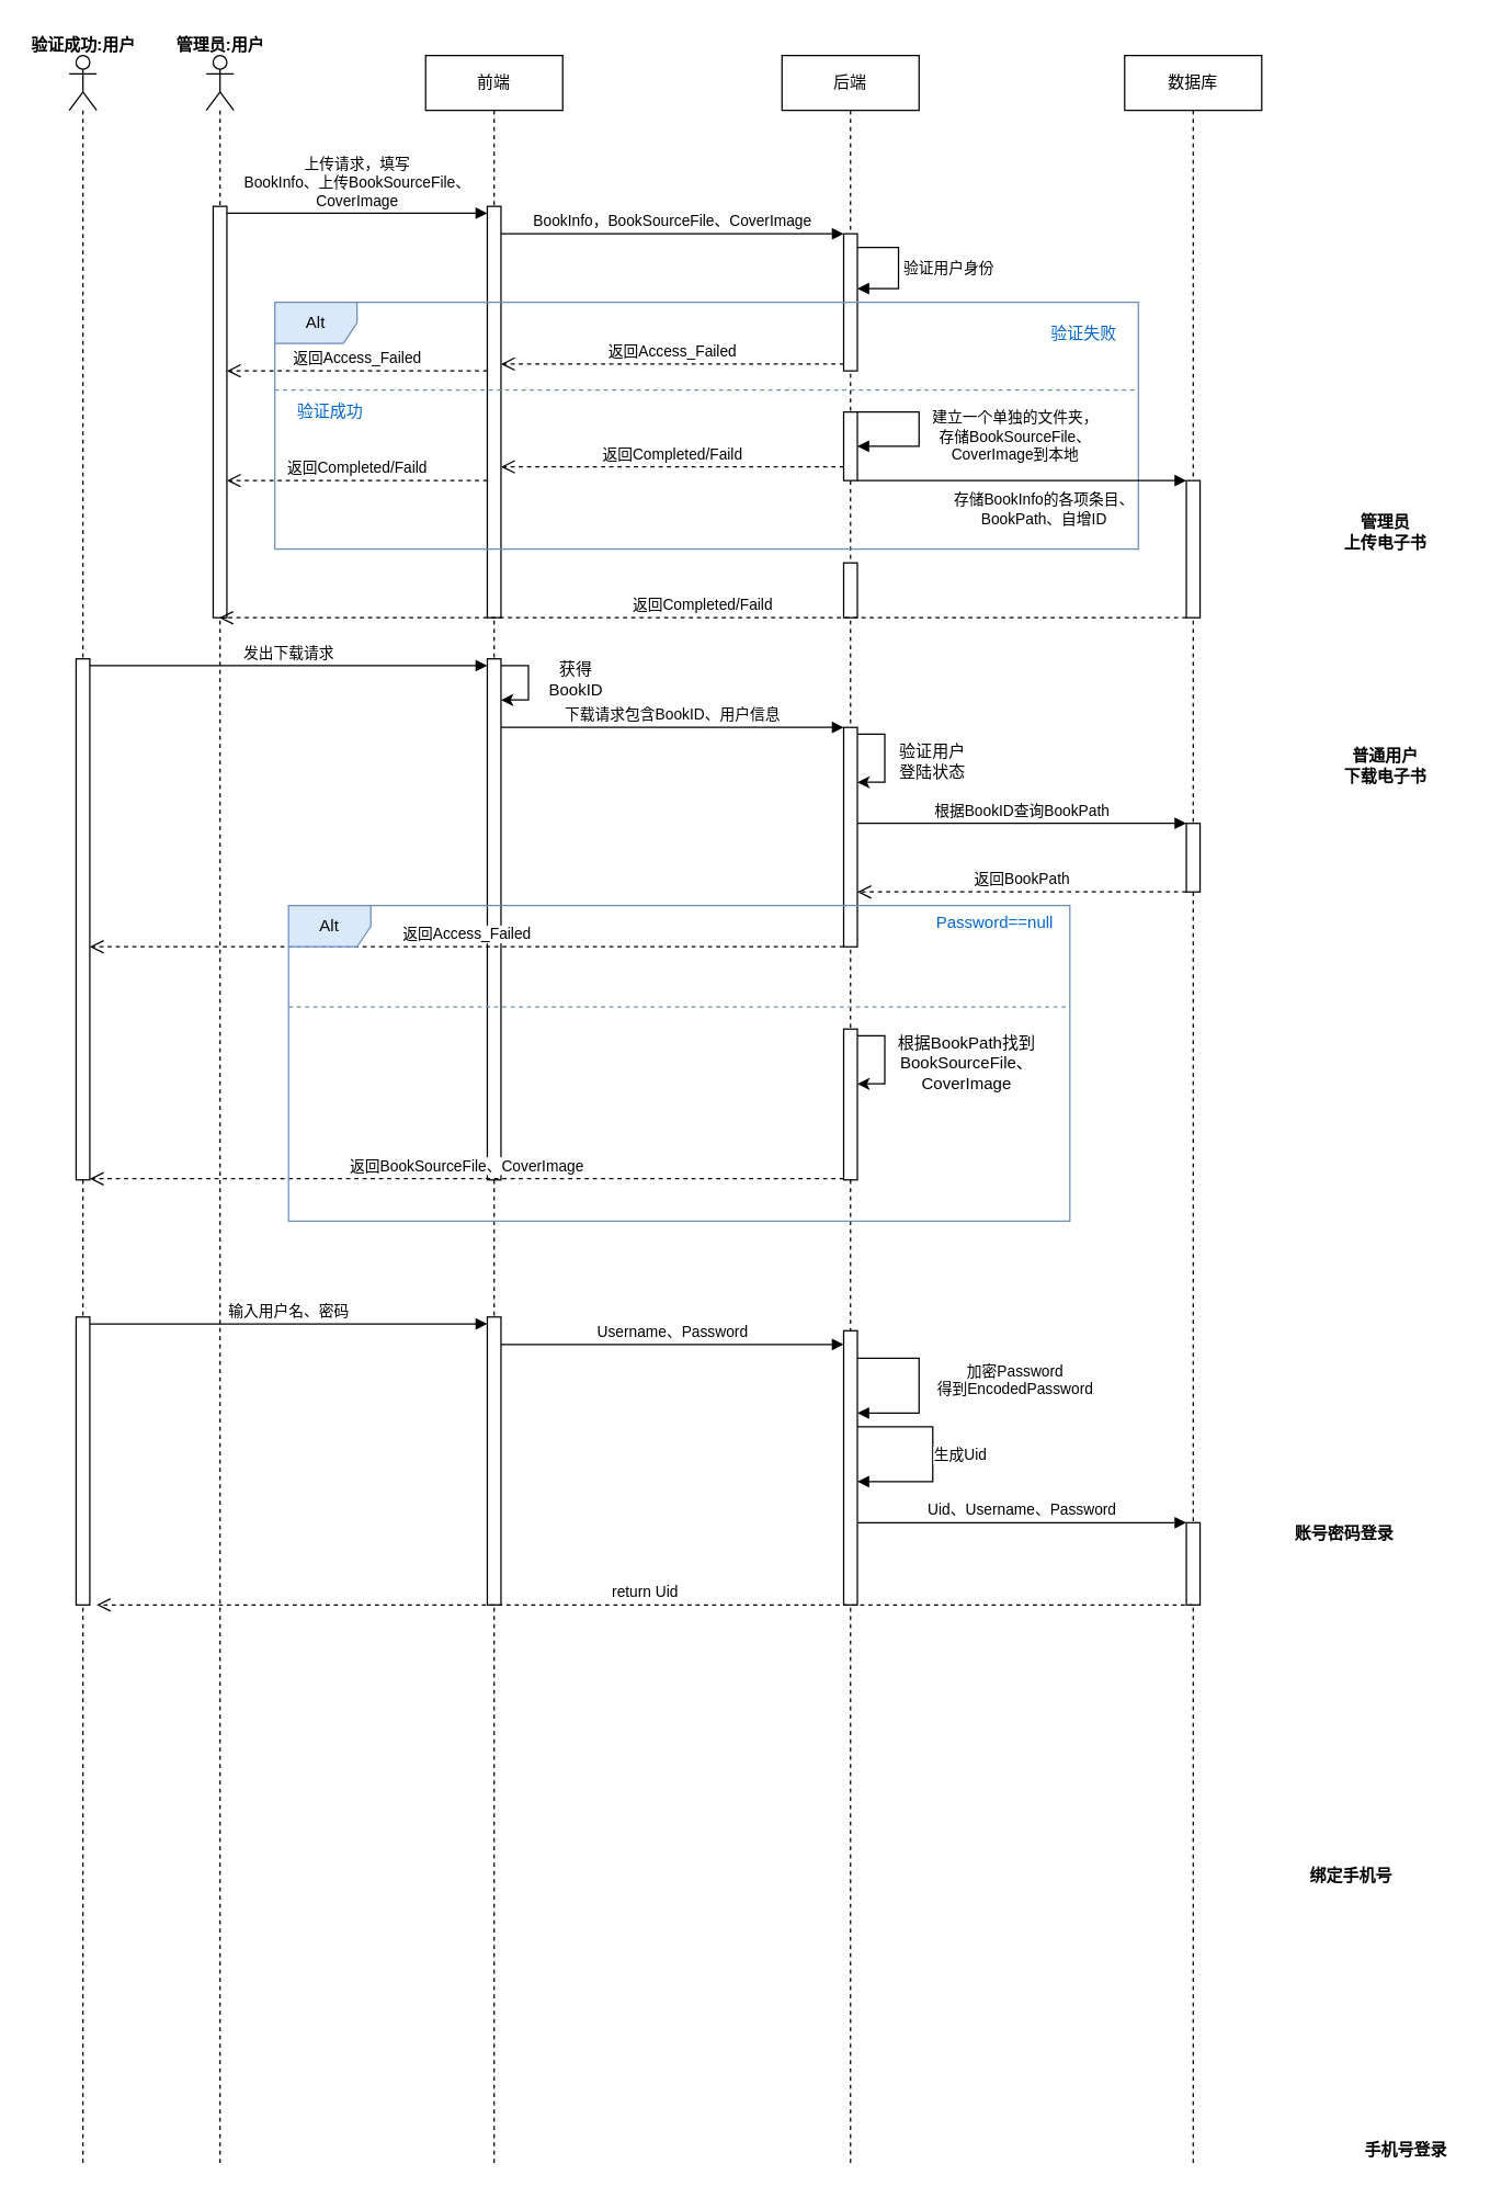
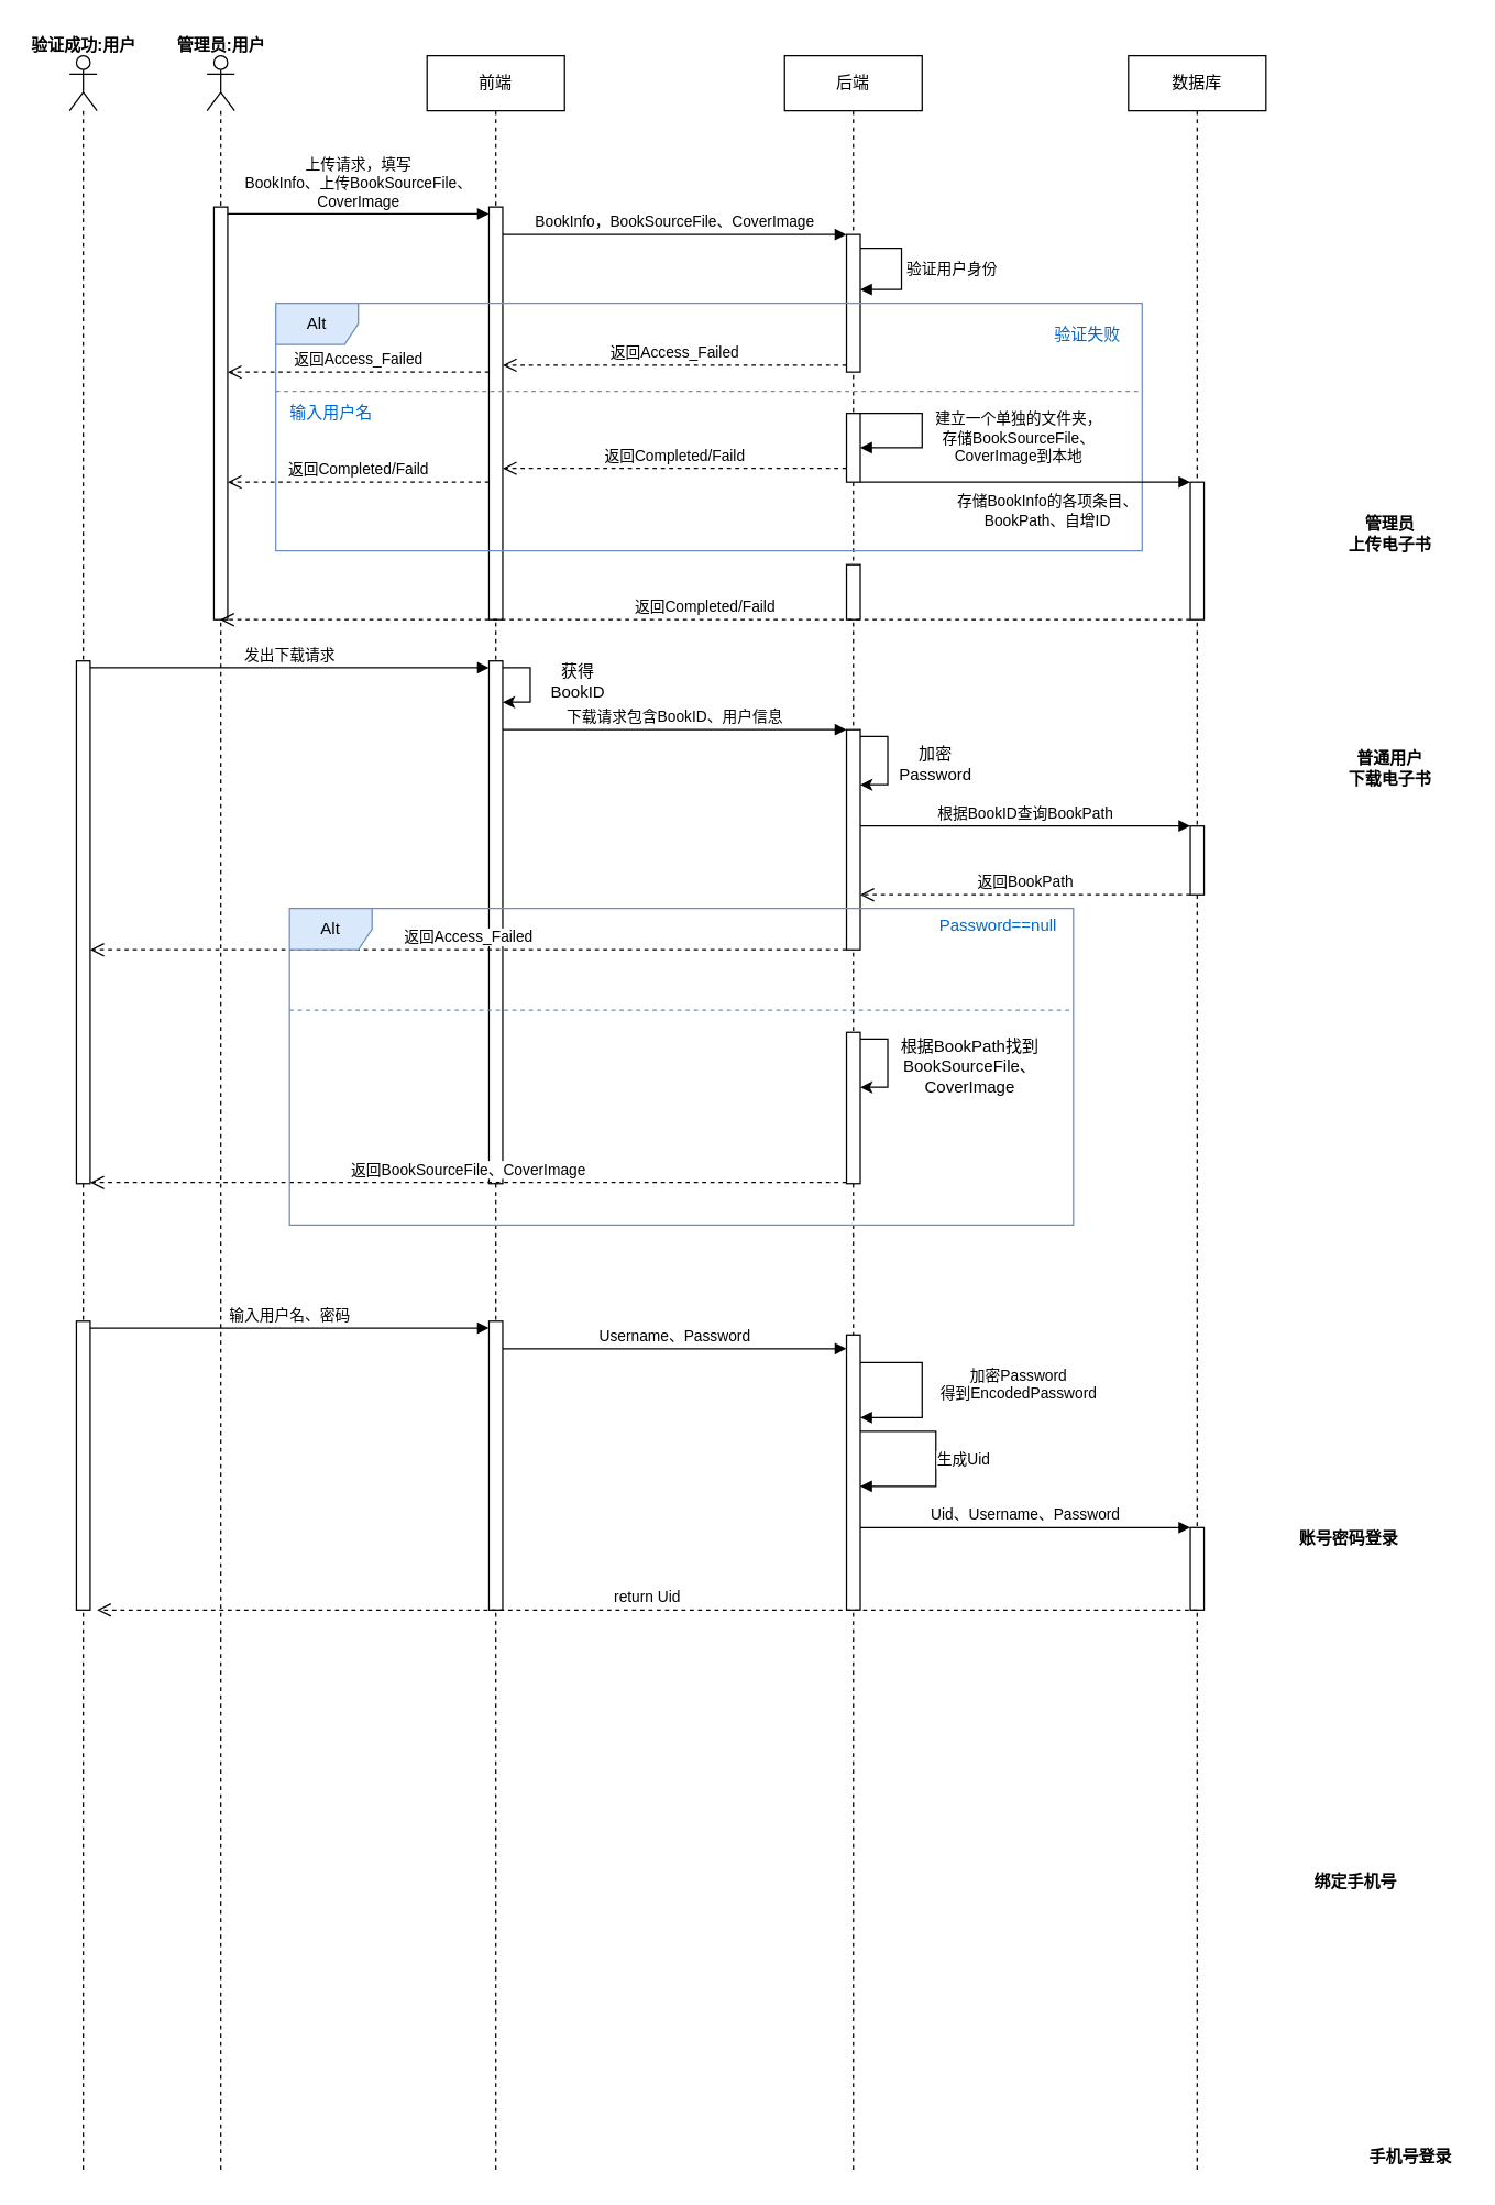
- <mxCell id="37" value="验证成功" style="text;align=center;fontStyle=0;verticalAlign=middle;spacingLeft=3;spacingRight=3;rotatable=0;points=[[0,0.5],[1,0.5]];portConstraint=eastwest;html=1;fontColor=#0066CC;" parent="1" vertex="1"><mxGeometry x="200" y="287" width="80" height="26" as="geometry" /></mxCell>
+ <mxCell id="37" value="输入用户名" style="text;align=center;fontStyle=0;verticalAlign=middle;spacingLeft=3;spacingRight=3;rotatable=0;points=[[0,0.5],[1,0.5]];portConstraint=eastwest;html=1;fontColor=#0066CC;" parent="1" vertex="1"><mxGeometry x="200" y="287" width="80" height="26" as="geometry" /></mxCell>
- <mxCell id="47" value="验证用户登陆状态" style="text;html=1;align=center;verticalAlign=middle;whiteSpace=wrap;rounded=0;" parent="1" vertex="1"><mxGeometry x="650" y="540" width="60" height="30" as="geometry" /></mxCell>
+ <mxCell id="47" value="加密Password" style="text;html=1;align=center;verticalAlign=middle;whiteSpace=wrap;rounded=0;" parent="1" vertex="1"><mxGeometry x="650" y="540" width="60" height="30" as="geometry" /></mxCell>
